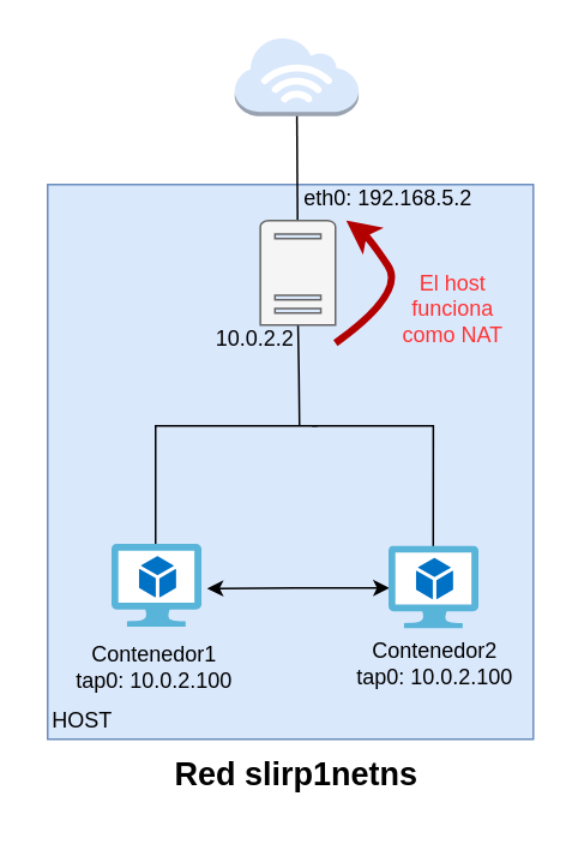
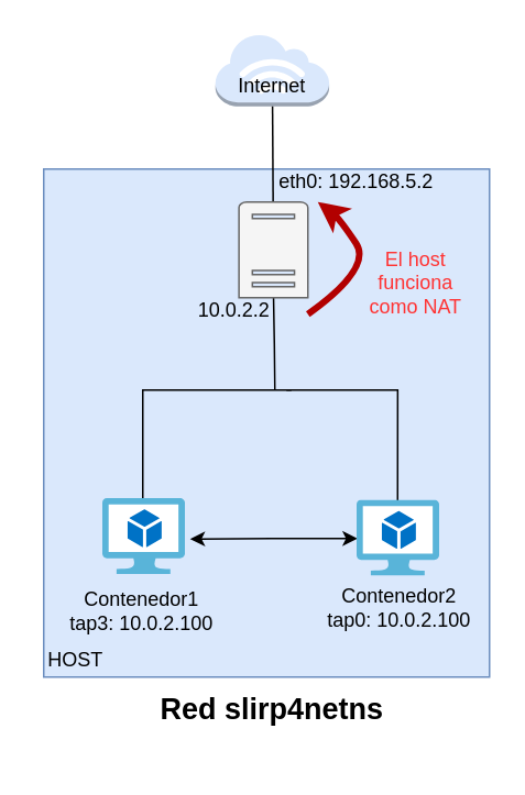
+ <mxCell id="6" value="Internet" style="text;html=1;resizable=0;autosize=1;align=center;verticalAlign=middle;points=[];fillColor=none;strokeColor=none;rounded=0;" parent="1" vertex="1"><mxGeometry x="134.25" y="42" width="60" height="20" as="geometry" /></mxCell>
- <mxCell id="14" value="&lt;div&gt;Contenedor1&lt;/div&gt;&lt;div&gt;tap0: 10.0.2.100&lt;br&gt;&lt;/div&gt;" style="text;html=1;resizable=0;autosize=1;align=center;verticalAlign=middle;points=[];fillColor=none;strokeColor=none;rounded=0;" parent="1" vertex="1"><mxGeometry x="30" y="350" width="110" height="40" as="geometry" /></mxCell>
+ <mxCell id="14" value="&lt;div&gt;Contenedor1&lt;/div&gt;&lt;div&gt;tap3: 10.0.2.100&lt;br&gt;&lt;/div&gt;" style="text;html=1;resizable=0;autosize=1;align=center;verticalAlign=middle;points=[];fillColor=none;strokeColor=none;rounded=0;" parent="1" vertex="1"><mxGeometry x="30" y="350" width="110" height="40" as="geometry" /></mxCell>
- <mxCell id="15" value="&lt;h2 dir=&quot;auto&quot; class=&quot;heading-element&quot; tabindex=&quot;-1&quot;&gt;Red slirp1netns&lt;/h2&gt;" style="text;html=1;resizable=0;autosize=1;align=center;verticalAlign=middle;points=[];fillColor=none;strokeColor=none;rounded=0;" parent="1" vertex="1"><mxGeometry x="84.25" y="400" width="160" height="60" as="geometry" /></mxCell>
+ <mxCell id="15" value="&lt;h2 dir=&quot;auto&quot; class=&quot;heading-element&quot; tabindex=&quot;-1&quot;&gt;Red slirp4netns&lt;/h2&gt;" style="text;html=1;resizable=0;autosize=1;align=center;verticalAlign=middle;points=[];fillColor=none;strokeColor=none;rounded=0;" parent="1" vertex="1"><mxGeometry x="84.25" y="400" width="160" height="60" as="geometry" /></mxCell>
